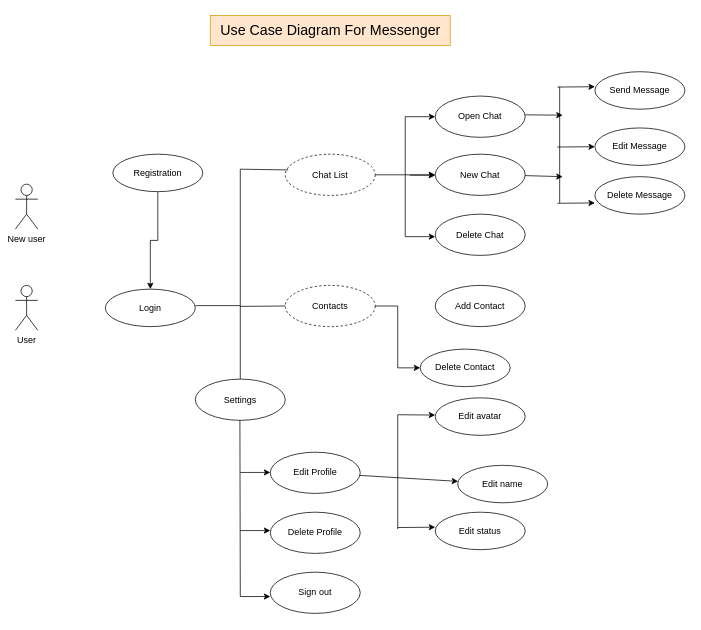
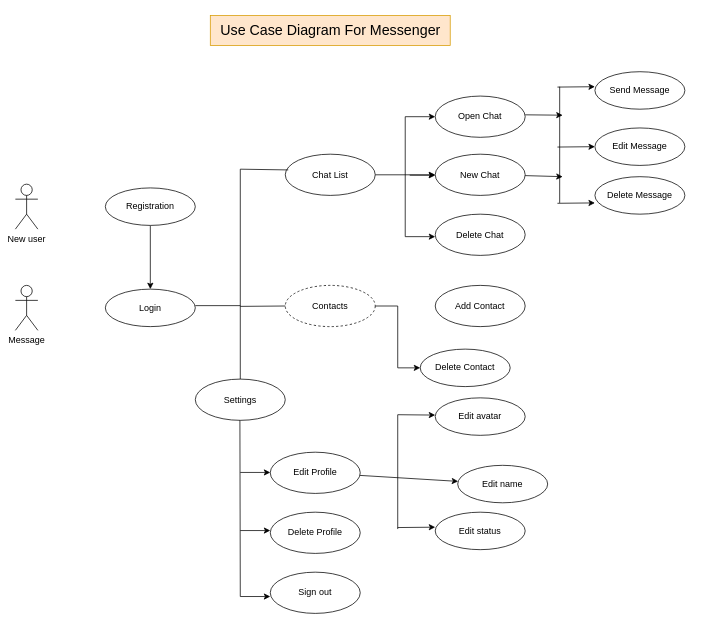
- <mxCell id="4" value="Registration" style="ellipse;whiteSpace=wrap;html=1;" parent="1" vertex="1"><mxGeometry x="150" y="205" width="120" height="50" as="geometry" /></mxCell>
+ <mxCell id="4" value="Registration" style="ellipse;whiteSpace=wrap;html=1;" parent="1" vertex="1"><mxGeometry x="140" y="250" width="120" height="50" as="geometry" /></mxCell>
- <mxCell id="16" value="Chat List" style="ellipse;whiteSpace=wrap;html=1;dashed=1;" parent="1" vertex="1"><mxGeometry x="380" y="205" width="120" height="55" as="geometry" /></mxCell>
+ <mxCell id="16" value="Chat List" style="ellipse;whiteSpace=wrap;html=1;" parent="1" vertex="1"><mxGeometry x="380" y="205" width="120" height="55" as="geometry" /></mxCell>
- <mxCell id="2" value="User" style="shape=umlActor;verticalLabelPosition=bottom;verticalAlign=top;html=1;outlineConnect=0;" parent="1" vertex="1"><mxGeometry x="20" y="380" width="30" height="60" as="geometry" /></mxCell>
+ <mxCell id="2" value="Message" style="shape=umlActor;verticalLabelPosition=bottom;verticalAlign=top;html=1;outlineConnect=0;" parent="1" vertex="1"><mxGeometry x="20" y="380" width="30" height="60" as="geometry" /></mxCell>
